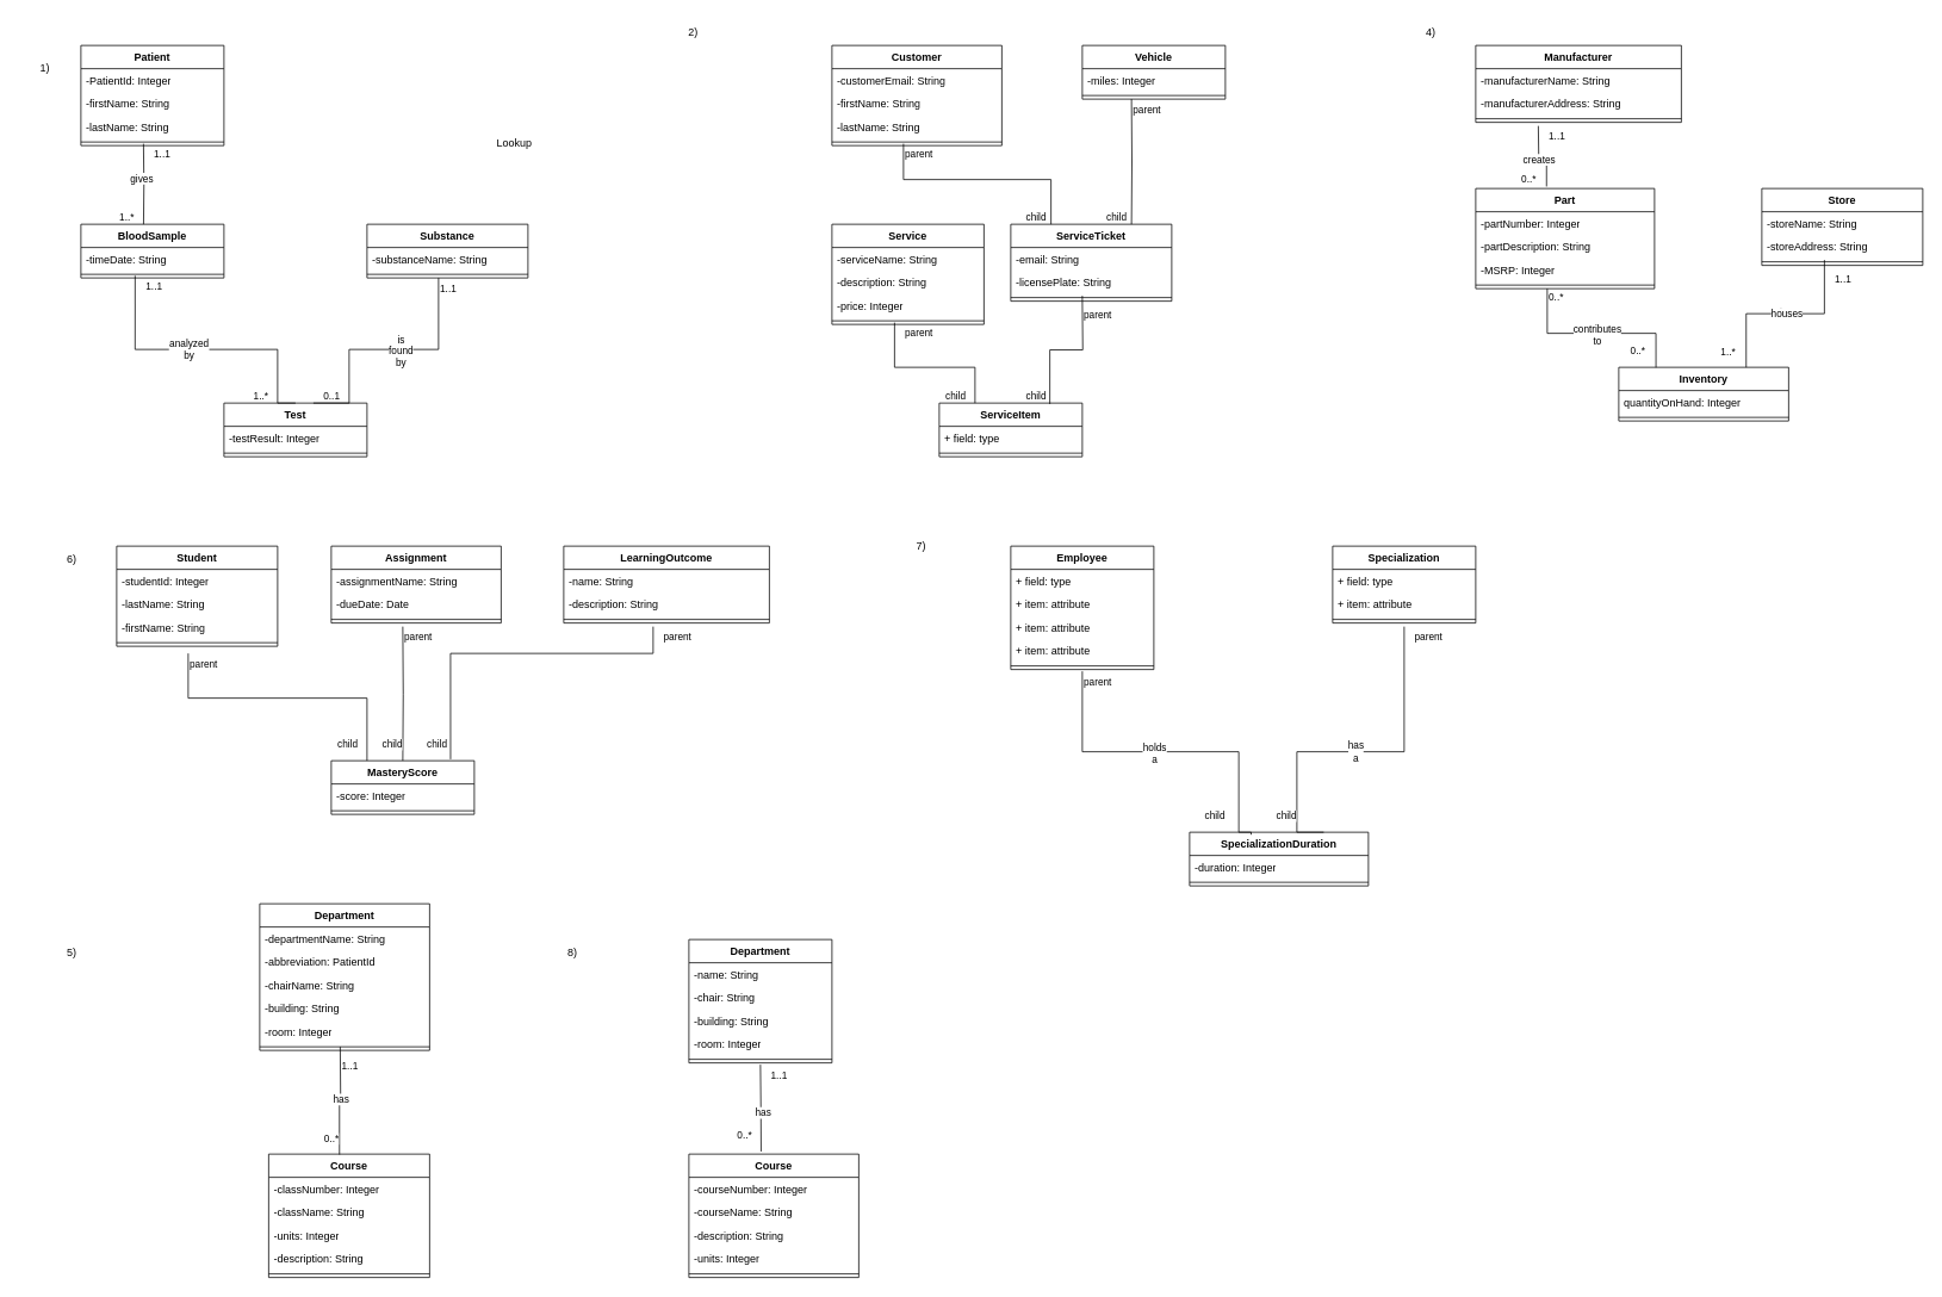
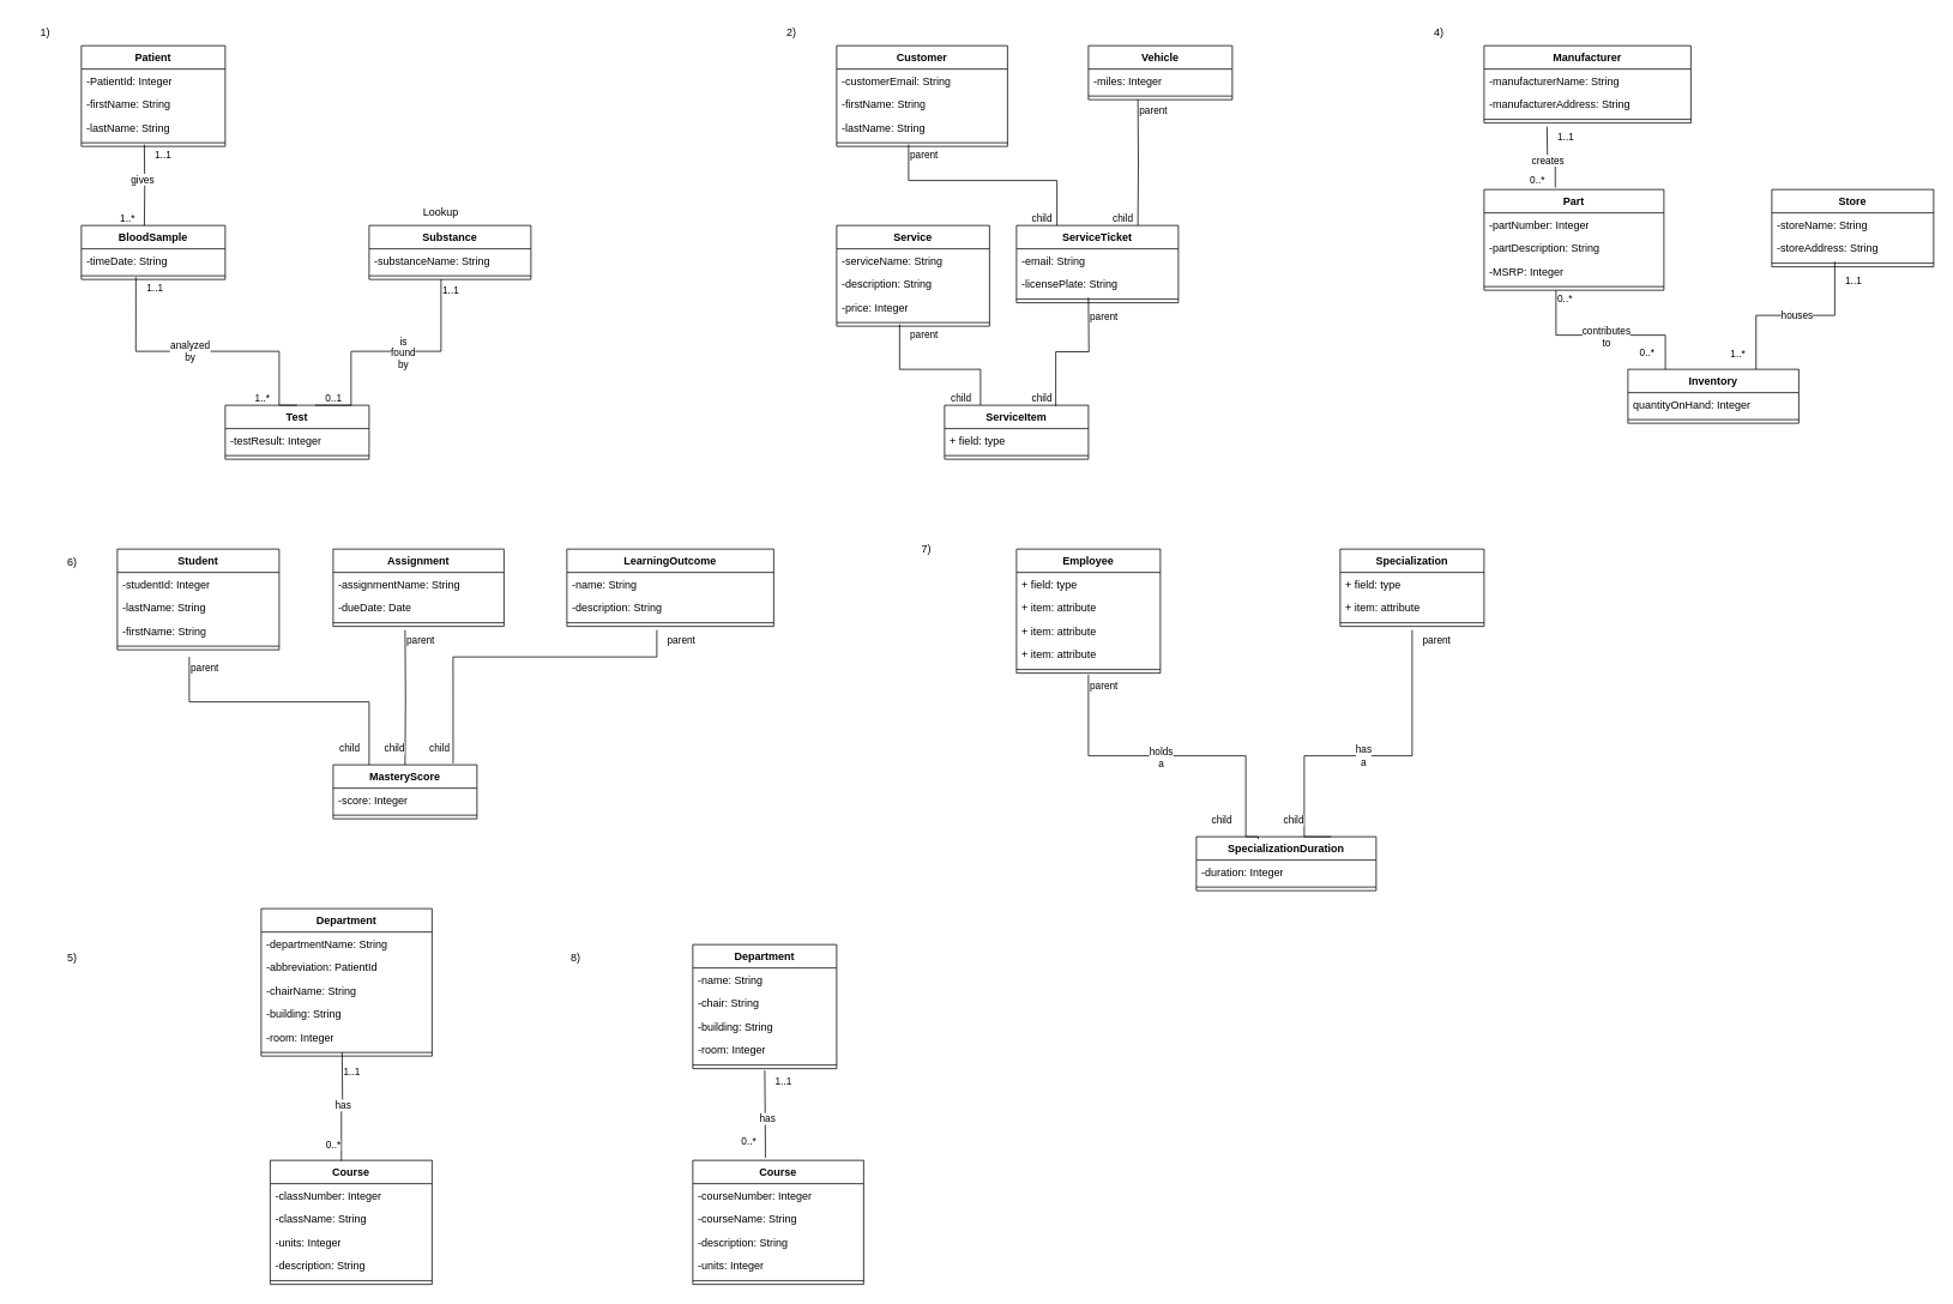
- <mxCell id="30" value="2)" style="text;html=1;align=center;verticalAlign=middle;whiteSpace=wrap;rounded=0;" parent="1" vertex="1"><mxGeometry x="745" y="20" width="60" height="30" as="geometry" /></mxCell>
+ <mxCell id="30" value="2)" style="text;html=1;align=center;verticalAlign=middle;whiteSpace=wrap;rounded=0;" parent="1" vertex="1"><mxGeometry x="850" y="20" width="60" height="30" as="geometry" /></mxCell>
- <mxCell id="2" value="1)" style="text;html=1;align=center;verticalAlign=middle;whiteSpace=wrap;rounded=0;" parent="1" vertex="1"><mxGeometry x="20" y="60" width="60" height="30" as="geometry" /></mxCell>
+ <mxCell id="2" value="1)" style="text;html=1;align=center;verticalAlign=middle;whiteSpace=wrap;rounded=0;" parent="1" vertex="1"><mxGeometry x="20" y="20" width="60" height="30" as="geometry" /></mxCell>
- <mxCell id="29" value="Lookup" style="text;html=1;align=center;verticalAlign=middle;whiteSpace=wrap;rounded=0;" parent="1" vertex="1"><mxGeometry x="545" y="145" width="60" height="30" as="geometry" /></mxCell>
+ <mxCell id="29" value="Lookup" style="text;html=1;align=center;verticalAlign=middle;whiteSpace=wrap;rounded=0;" parent="1" vertex="1"><mxGeometry x="460" y="220" width="60" height="30" as="geometry" /></mxCell>
